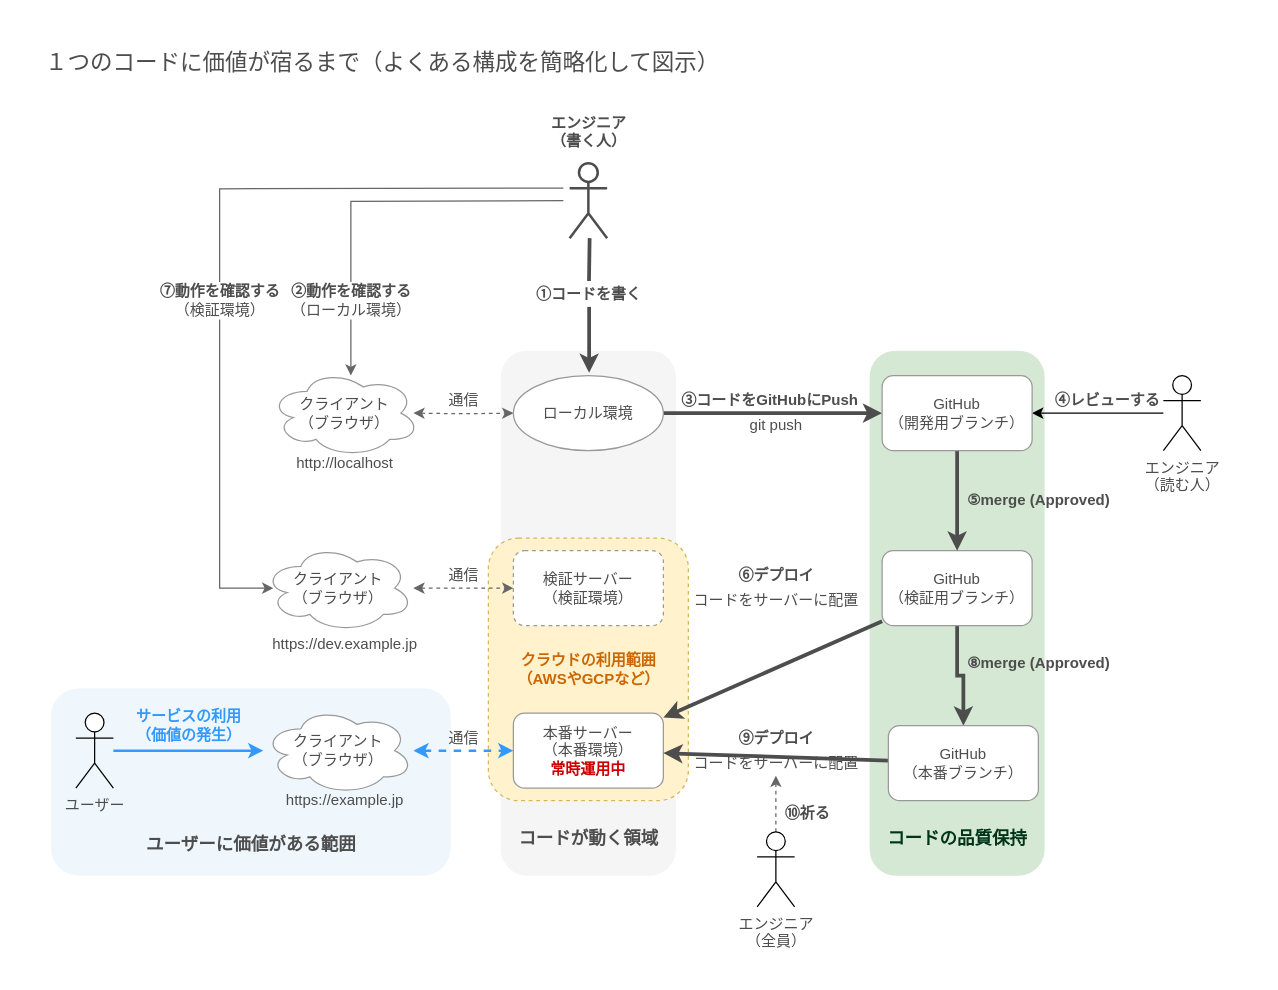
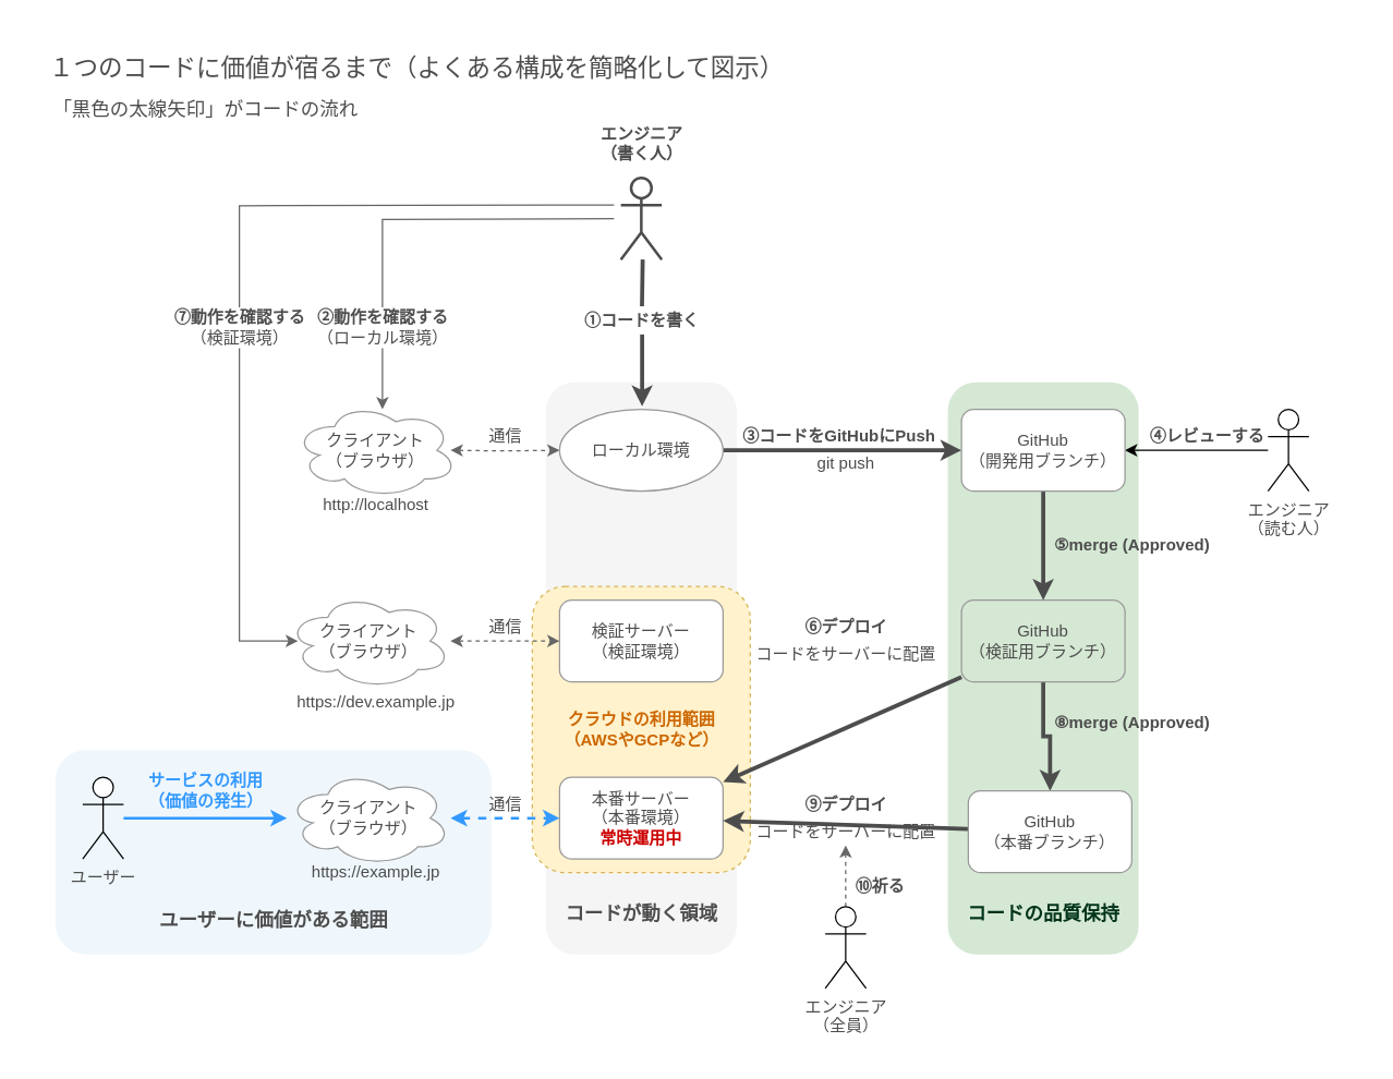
+ <mxCell id="44" value="&lt;font style=&quot;font-size: 14px&quot;&gt;「黒色の太線矢印」がコードの流れ&lt;/font&gt;" style="text;html=1;align=center;verticalAlign=middle;resizable=0;points=[];autosize=1;strokeColor=none;fillColor=none;fontColor=#4D4D4D;" vertex="1" parent="1"><mxGeometry x="30" y="70" width="240" height="20" as="geometry" /></mxCell>
- <mxCell id="10" value="検証サーバー&lt;br&gt;（検証環境）" style="rounded=1;whiteSpace=wrap;html=1;fontColor=#4D4D4D;strokeColor=#999999;dashed=1;" vertex="1" parent="1"><mxGeometry x="410" y="440" width="120" height="60" as="geometry" /></mxCell>
+ <mxCell id="10" value="検証サーバー&lt;br&gt;（検証環境）" style="rounded=1;whiteSpace=wrap;html=1;fontColor=#4D4D4D;strokeColor=#999999;" vertex="1" parent="1"><mxGeometry x="410" y="440" width="120" height="60" as="geometry" /></mxCell>
- <mxCell id="9" value="GitHub&lt;br&gt;（検証用ブランチ）" style="rounded=1;whiteSpace=wrap;html=1;fontColor=#4D4D4D;strokeColor=#999999;" vertex="1" parent="1"><mxGeometry x="705" y="440" width="120" height="60" as="geometry" /></mxCell>
+ <mxCell id="9" value="GitHub&lt;br&gt;（検証用ブランチ）" style="rounded=1;whiteSpace=wrap;html=1;fontColor=#4D4D4D;strokeColor=#999999;fillColor=#d5e8d4;" vertex="1" parent="1"><mxGeometry x="705" y="440" width="120" height="60" as="geometry" /></mxCell>
